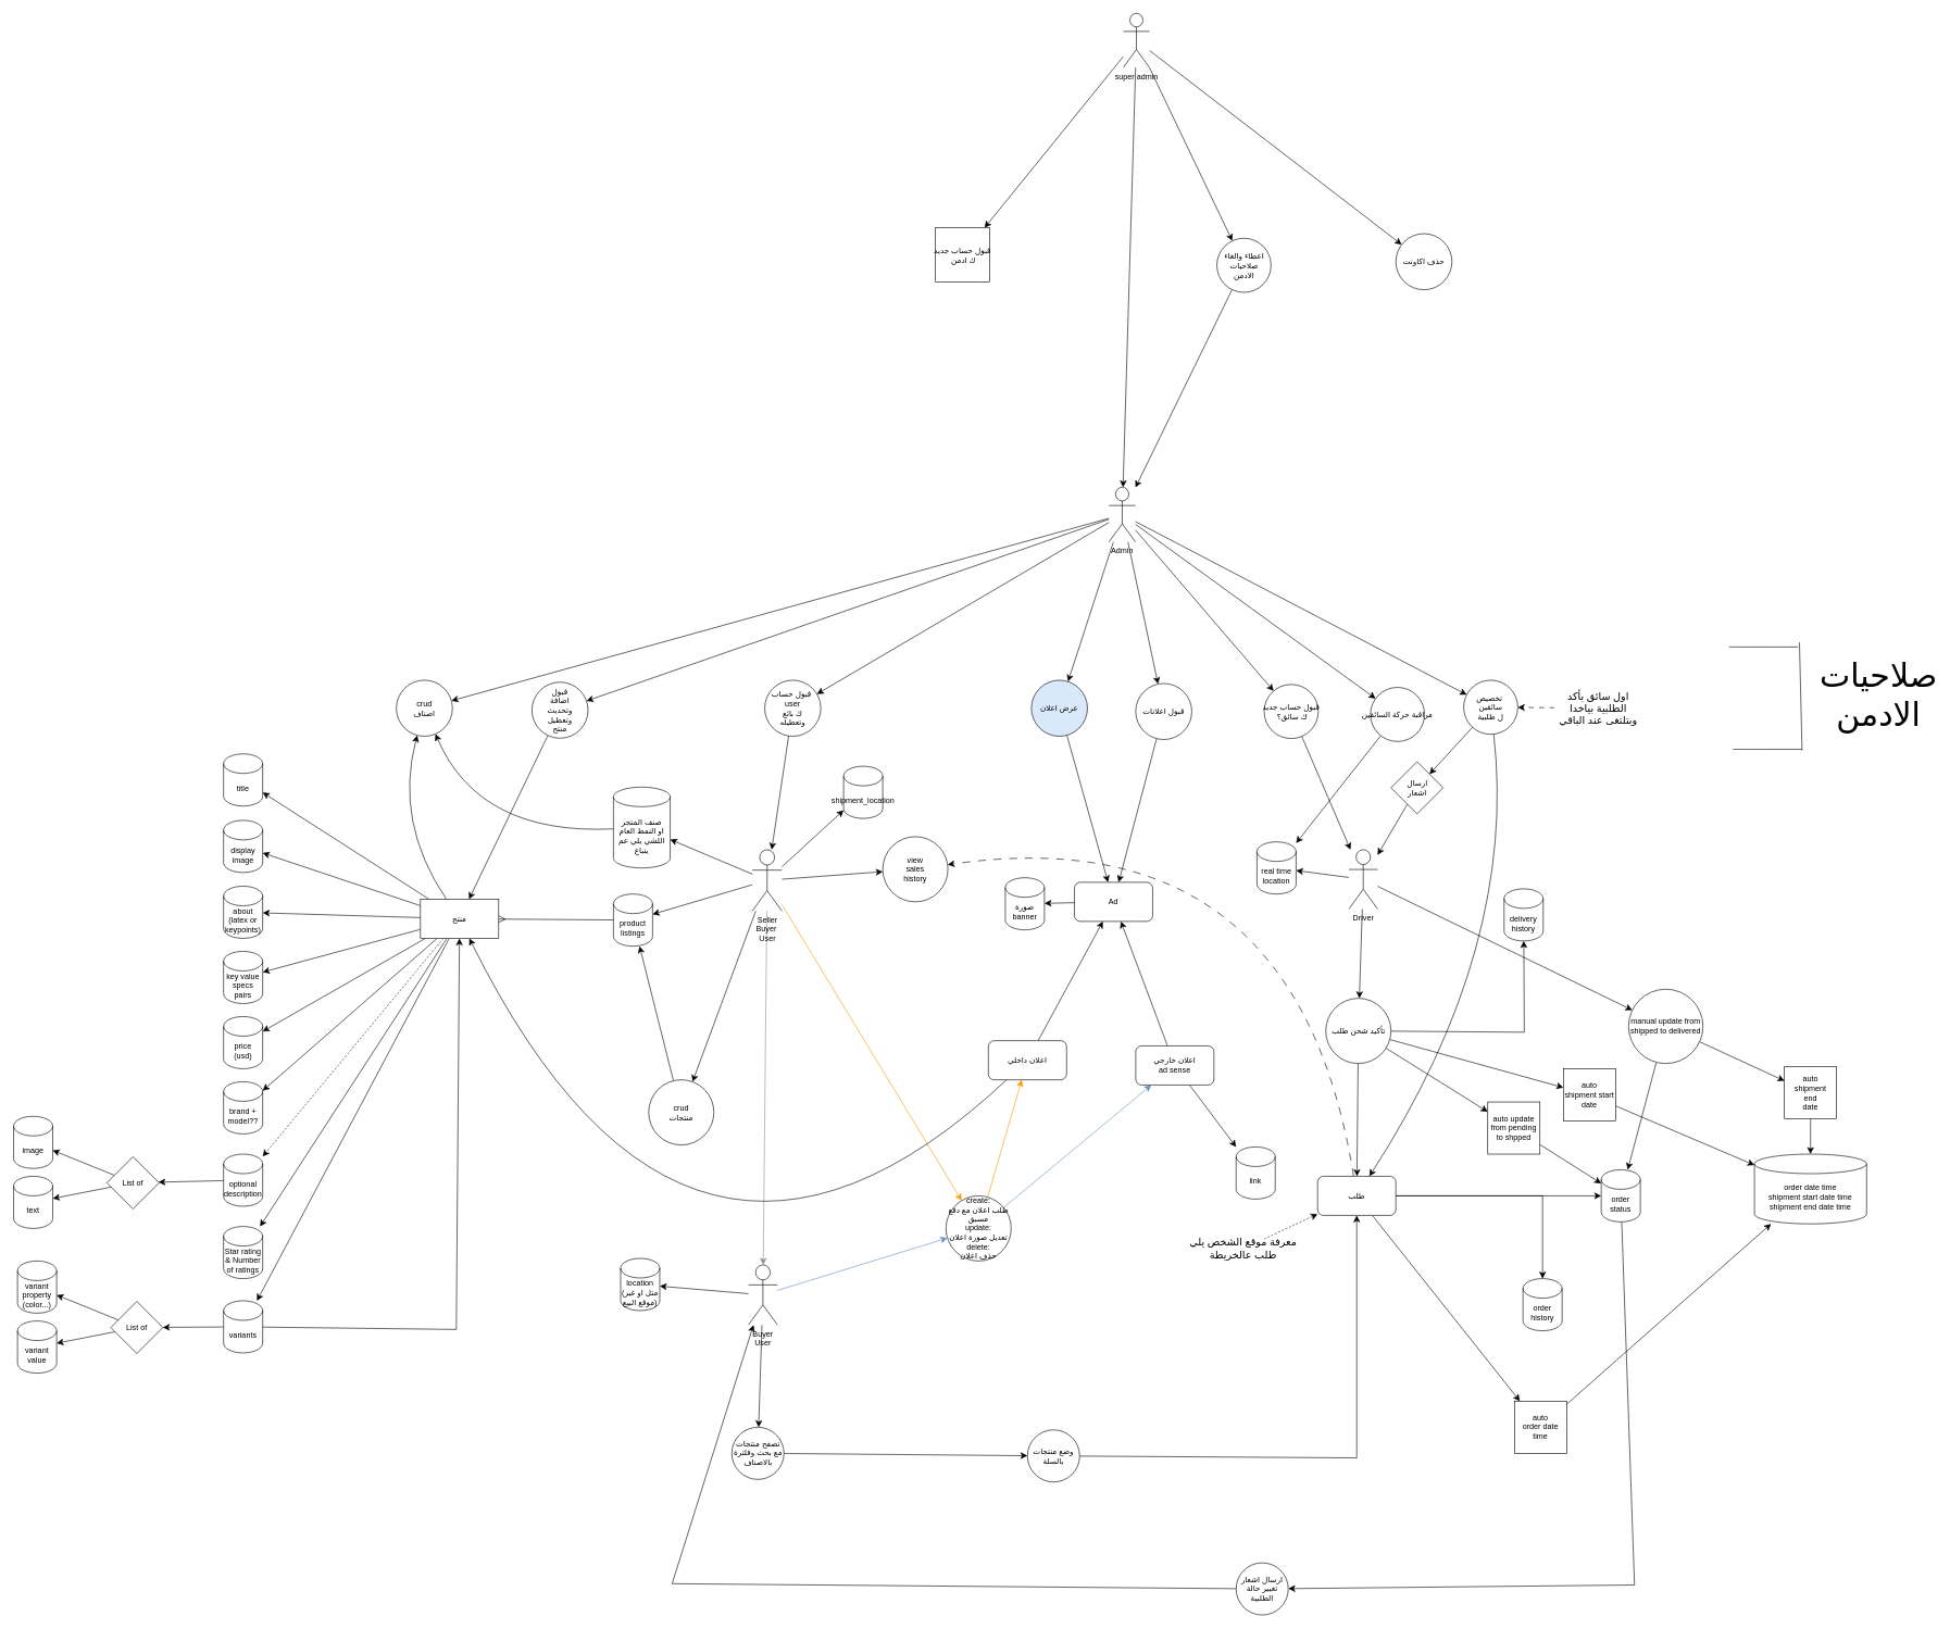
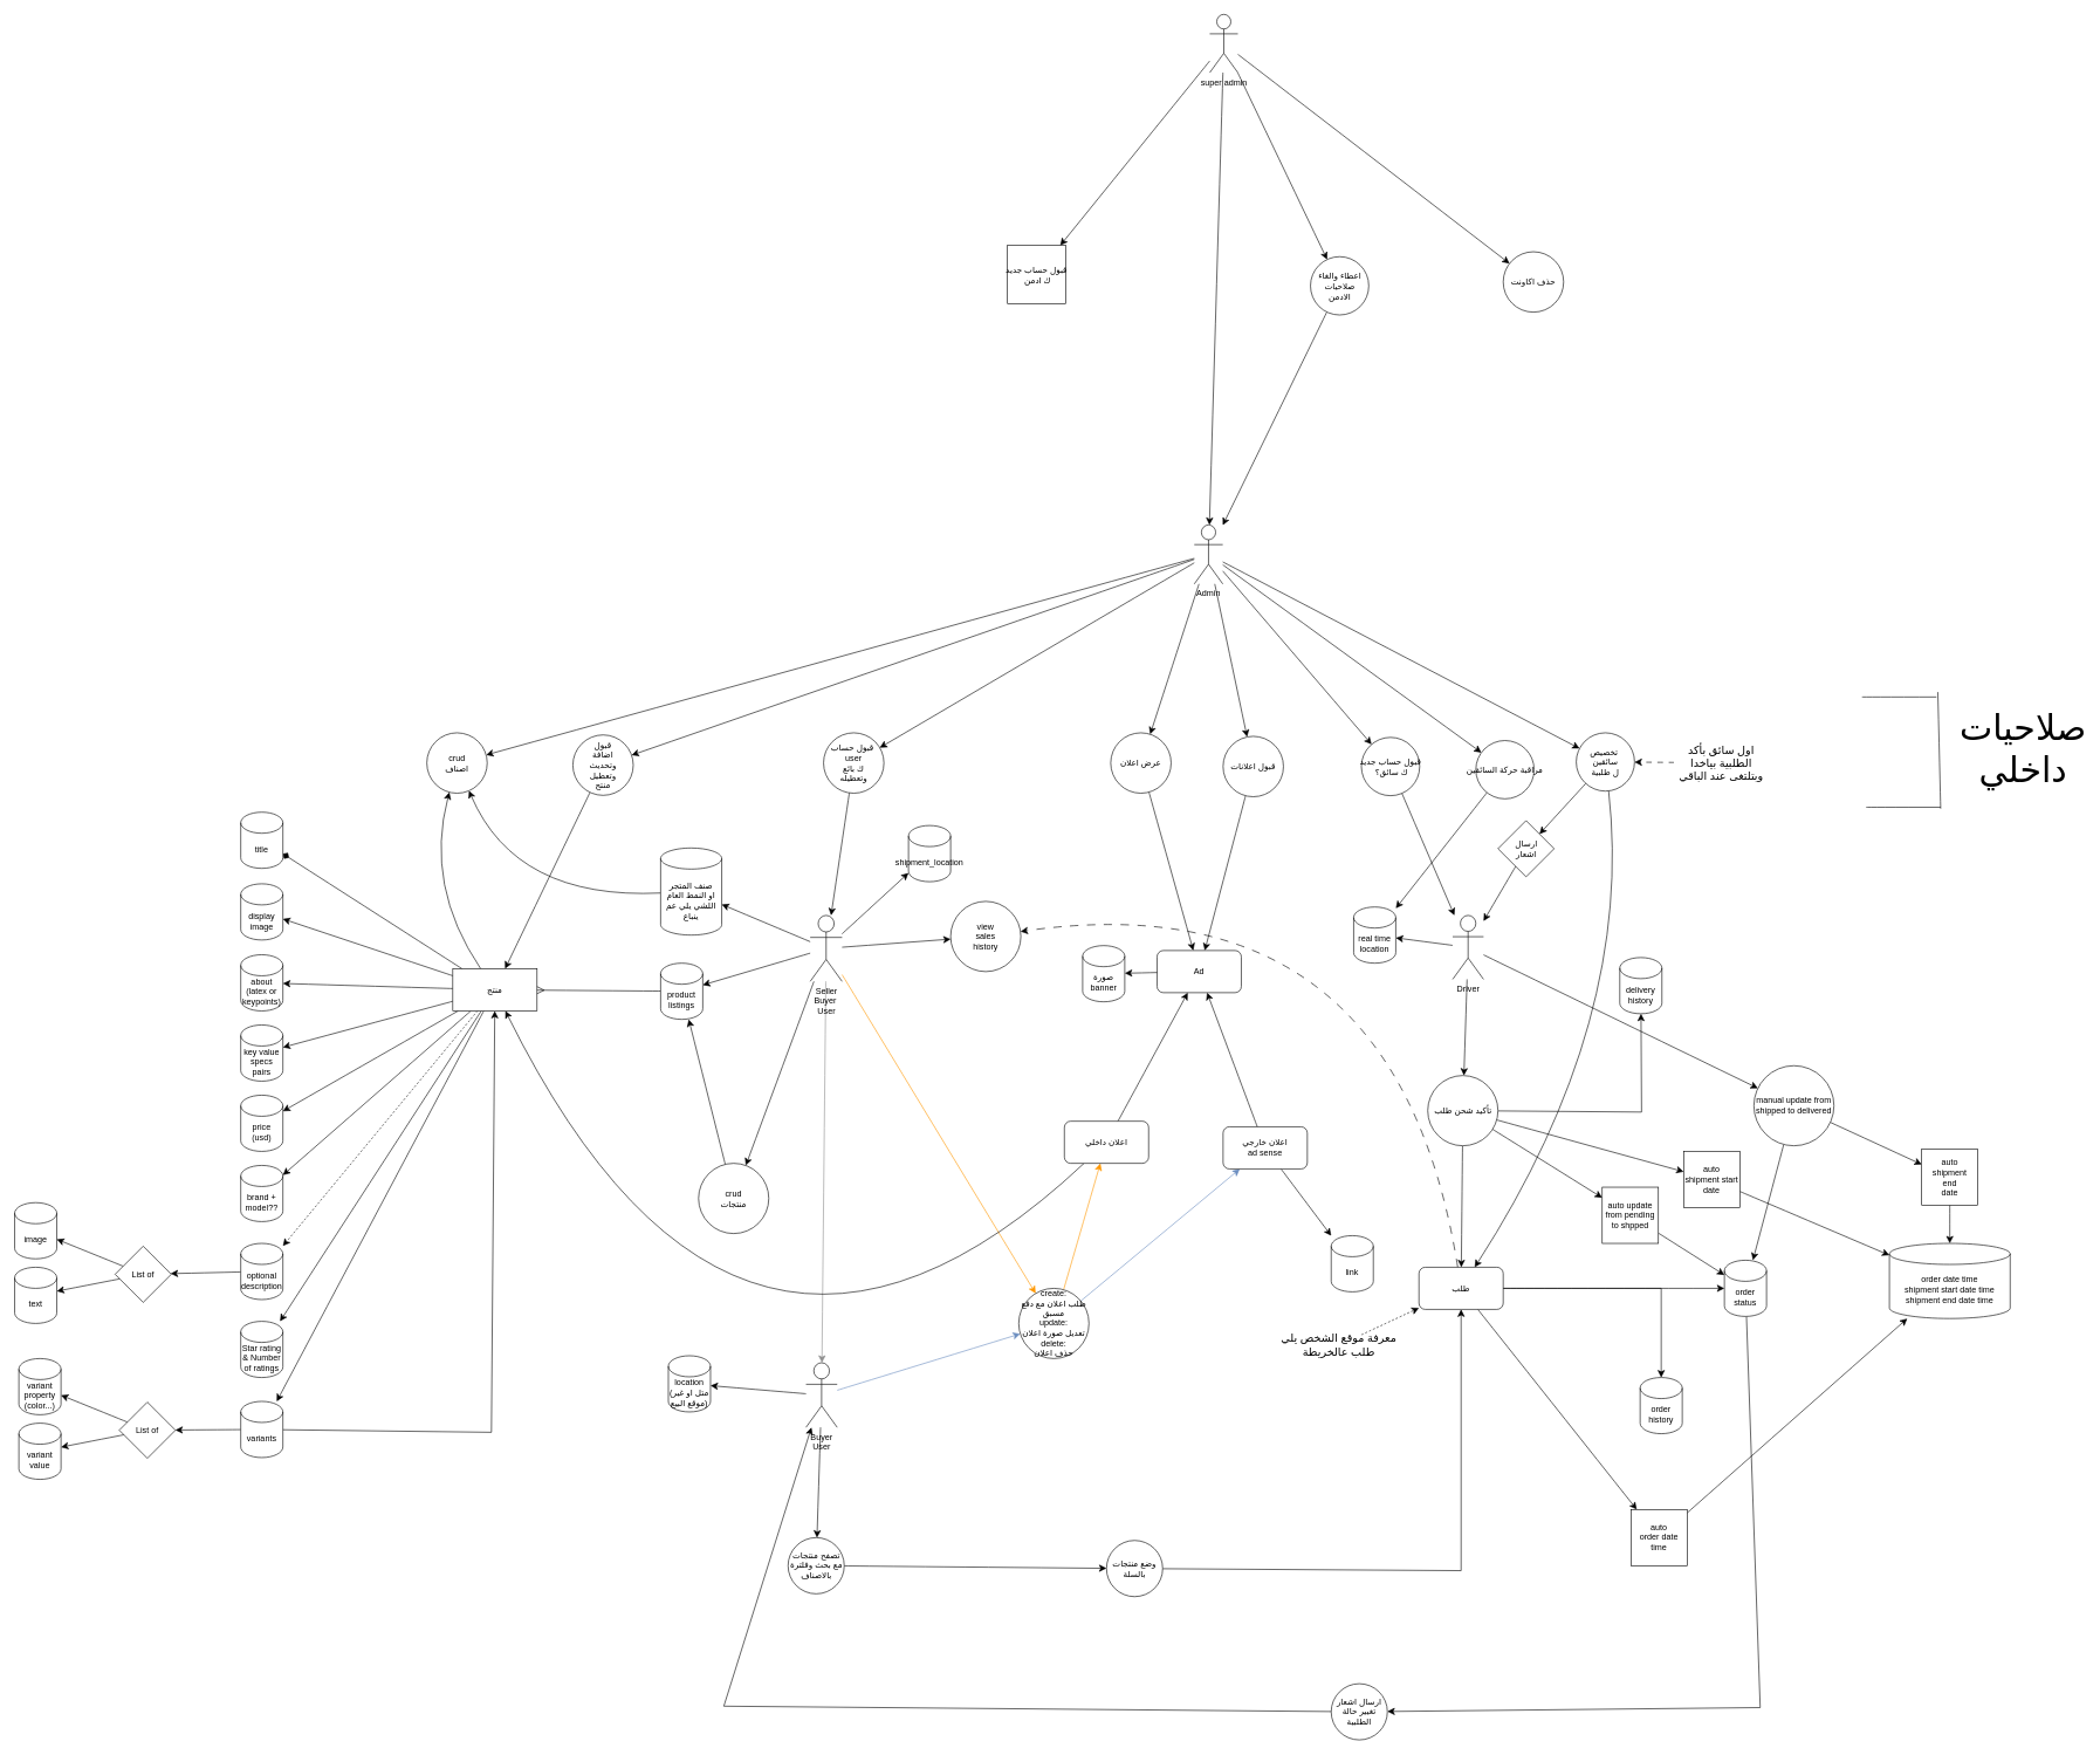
- <mxCell id="146" value="صلاحيات الادمن" style="text;strokeColor=none;align=center;fillColor=none;html=1;verticalAlign=middle;whiteSpace=wrap;rounded=0;fontSize=50;" vertex="1" parent="1"><mxGeometry x="2793" y="1013" width="175" height="104.5" as="geometry" /></mxCell>
+ <mxCell id="146" value="صلاحيات داخلي" style="text;strokeColor=none;align=center;fillColor=none;html=1;verticalAlign=middle;whiteSpace=wrap;rounded=0;fontSize=50;" vertex="1" parent="1"><mxGeometry x="2793" y="1013" width="175" height="104.5" as="geometry" /></mxCell>
- <mxCell id="64" value="&lt;span style=&quot;text-wrap: nowrap;&quot;&gt;عرض اعلان&lt;/span&gt;" style="ellipse;whiteSpace=wrap;html=1;aspect=fixed;fillColor=#dae8fc;" parent="1" vertex="1"><mxGeometry x="1581" y="1043" width="86" height="86" as="geometry" /></mxCell>
+ <mxCell id="64" value="&lt;span style=&quot;text-wrap: nowrap;&quot;&gt;عرض اعلان&lt;/span&gt;" style="ellipse;whiteSpace=wrap;html=1;aspect=fixed;" parent="1" vertex="1"><mxGeometry x="1581" y="1043" width="86" height="86" as="geometry" /></mxCell>
- <mxCell id="36" style="edgeStyle=none;curved=1;rounded=0;orthogonalLoop=1;jettySize=auto;html=1;fontSize=12;startSize=8;endSize=8;" edge="1" parent="1" source="45" target="97"><mxGeometry relative="1" as="geometry" /></mxCell>
+ <mxCell id="36" style="edgeStyle=none;curved=1;rounded=0;orthogonalLoop=1;jettySize=auto;html=1;fontSize=12;startSize=8;endSize=8;endArrow=diamond;" edge="1" parent="1" source="45" target="97"><mxGeometry relative="1" as="geometry" /></mxCell>
